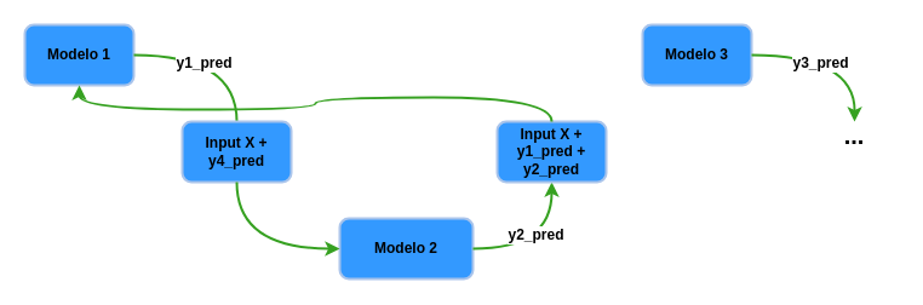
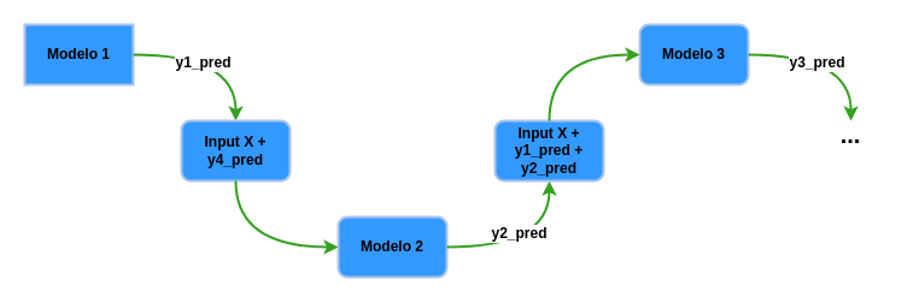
- <mxCell id="2" value="&lt;b&gt;&lt;font face=&quot;Helvetica&quot;&gt;Modelo 1&lt;/font&gt;&lt;/b&gt;" style="rounded=1;whiteSpace=wrap;html=1;fillColor=#3399FF;strokeWidth=2;strokeColor=#A9C4EB;" vertex="1" parent="1"><mxGeometry x="20" y="20" width="90" height="50" as="geometry" /></mxCell>
+ <mxCell id="2" value="&lt;b&gt;&lt;font face=&quot;Helvetica&quot;&gt;Modelo 1&lt;/font&gt;&lt;/b&gt;" style="whiteSpace=wrap;html=1;fillColor=#3399FF;strokeWidth=2;strokeColor=#A9C4EB;rounded=0;" vertex="1" parent="1"><mxGeometry x="20" y="20" width="90" height="50" as="geometry" /></mxCell>
- <mxCell id="3" style="edgeStyle=orthogonalEdgeStyle;rounded=0;orthogonalLoop=1;jettySize=auto;html=1;strokeWidth=2;strokeColor=#36a121;curved=1;exitX=1;exitY=0.5;exitDx=0;exitDy=0;entryX=0.5;entryY=0;entryDx=0;entryDy=0;endArrow=none;" edge="1" parent="1" source="2" target="5"><mxGeometry relative="1" as="geometry"><mxPoint x="130" y="60" as="sourcePoint" /><mxPoint x="230" y="110" as="targetPoint" /></mxGeometry></mxCell>
+ <mxCell id="3" style="edgeStyle=orthogonalEdgeStyle;rounded=0;orthogonalLoop=1;jettySize=auto;html=1;strokeWidth=2;strokeColor=#36a121;curved=1;exitX=1;exitY=0.5;exitDx=0;exitDy=0;entryX=0.5;entryY=0;entryDx=0;entryDy=0;" edge="1" parent="1" source="2" target="5"><mxGeometry relative="1" as="geometry"><mxPoint x="130" y="60" as="sourcePoint" /><mxPoint x="230" y="110" as="targetPoint" /></mxGeometry></mxCell>
- <mxCell id="12" style="edgeStyle=orthogonalEdgeStyle;rounded=0;orthogonalLoop=1;jettySize=auto;html=1;strokeWidth=2;strokeColor=#36a121;curved=1;exitX=0.5;exitY=0;exitDx=0;exitDy=0;" edge="1" parent="1" source="10" target="2"><mxGeometry relative="1" as="geometry"><mxPoint x="530" y="180" as="sourcePoint" /><mxPoint x="595" y="235" as="targetPoint" /></mxGeometry></mxCell>
+ <mxCell id="12" style="edgeStyle=orthogonalEdgeStyle;rounded=0;orthogonalLoop=1;jettySize=auto;html=1;entryX=0;entryY=0.5;entryDx=0;entryDy=0;strokeWidth=2;strokeColor=#36a121;curved=1;exitX=0.5;exitY=0;exitDx=0;exitDy=0;" edge="1" parent="1" source="10" target="11"><mxGeometry relative="1" as="geometry"><mxPoint x="530" y="180" as="sourcePoint" /><mxPoint x="595" y="235" as="targetPoint" /></mxGeometry></mxCell>
- <mxCell id="6" value="&lt;b&gt;&lt;font face=&quot;Helvetica&quot;&gt;Modelo 2&lt;/font&gt;&lt;/b&gt;" style="rounded=1;whiteSpace=wrap;html=1;fillColor=#3399FF;strokeWidth=2;strokeColor=#A9C4EB;" vertex="1" parent="1"><mxGeometry x="280" y="180" width="110" height="50" as="geometry" /></mxCell>
+ <mxCell id="6" value="&lt;b&gt;&lt;font face=&quot;Helvetica&quot;&gt;Modelo 2&lt;/font&gt;&lt;/b&gt;" style="rounded=1;whiteSpace=wrap;html=1;fillColor=#3399FF;strokeWidth=2;strokeColor=#A9C4EB;" vertex="1" parent="1"><mxGeometry x="280" y="180" width="90" height="50" as="geometry" /></mxCell>
